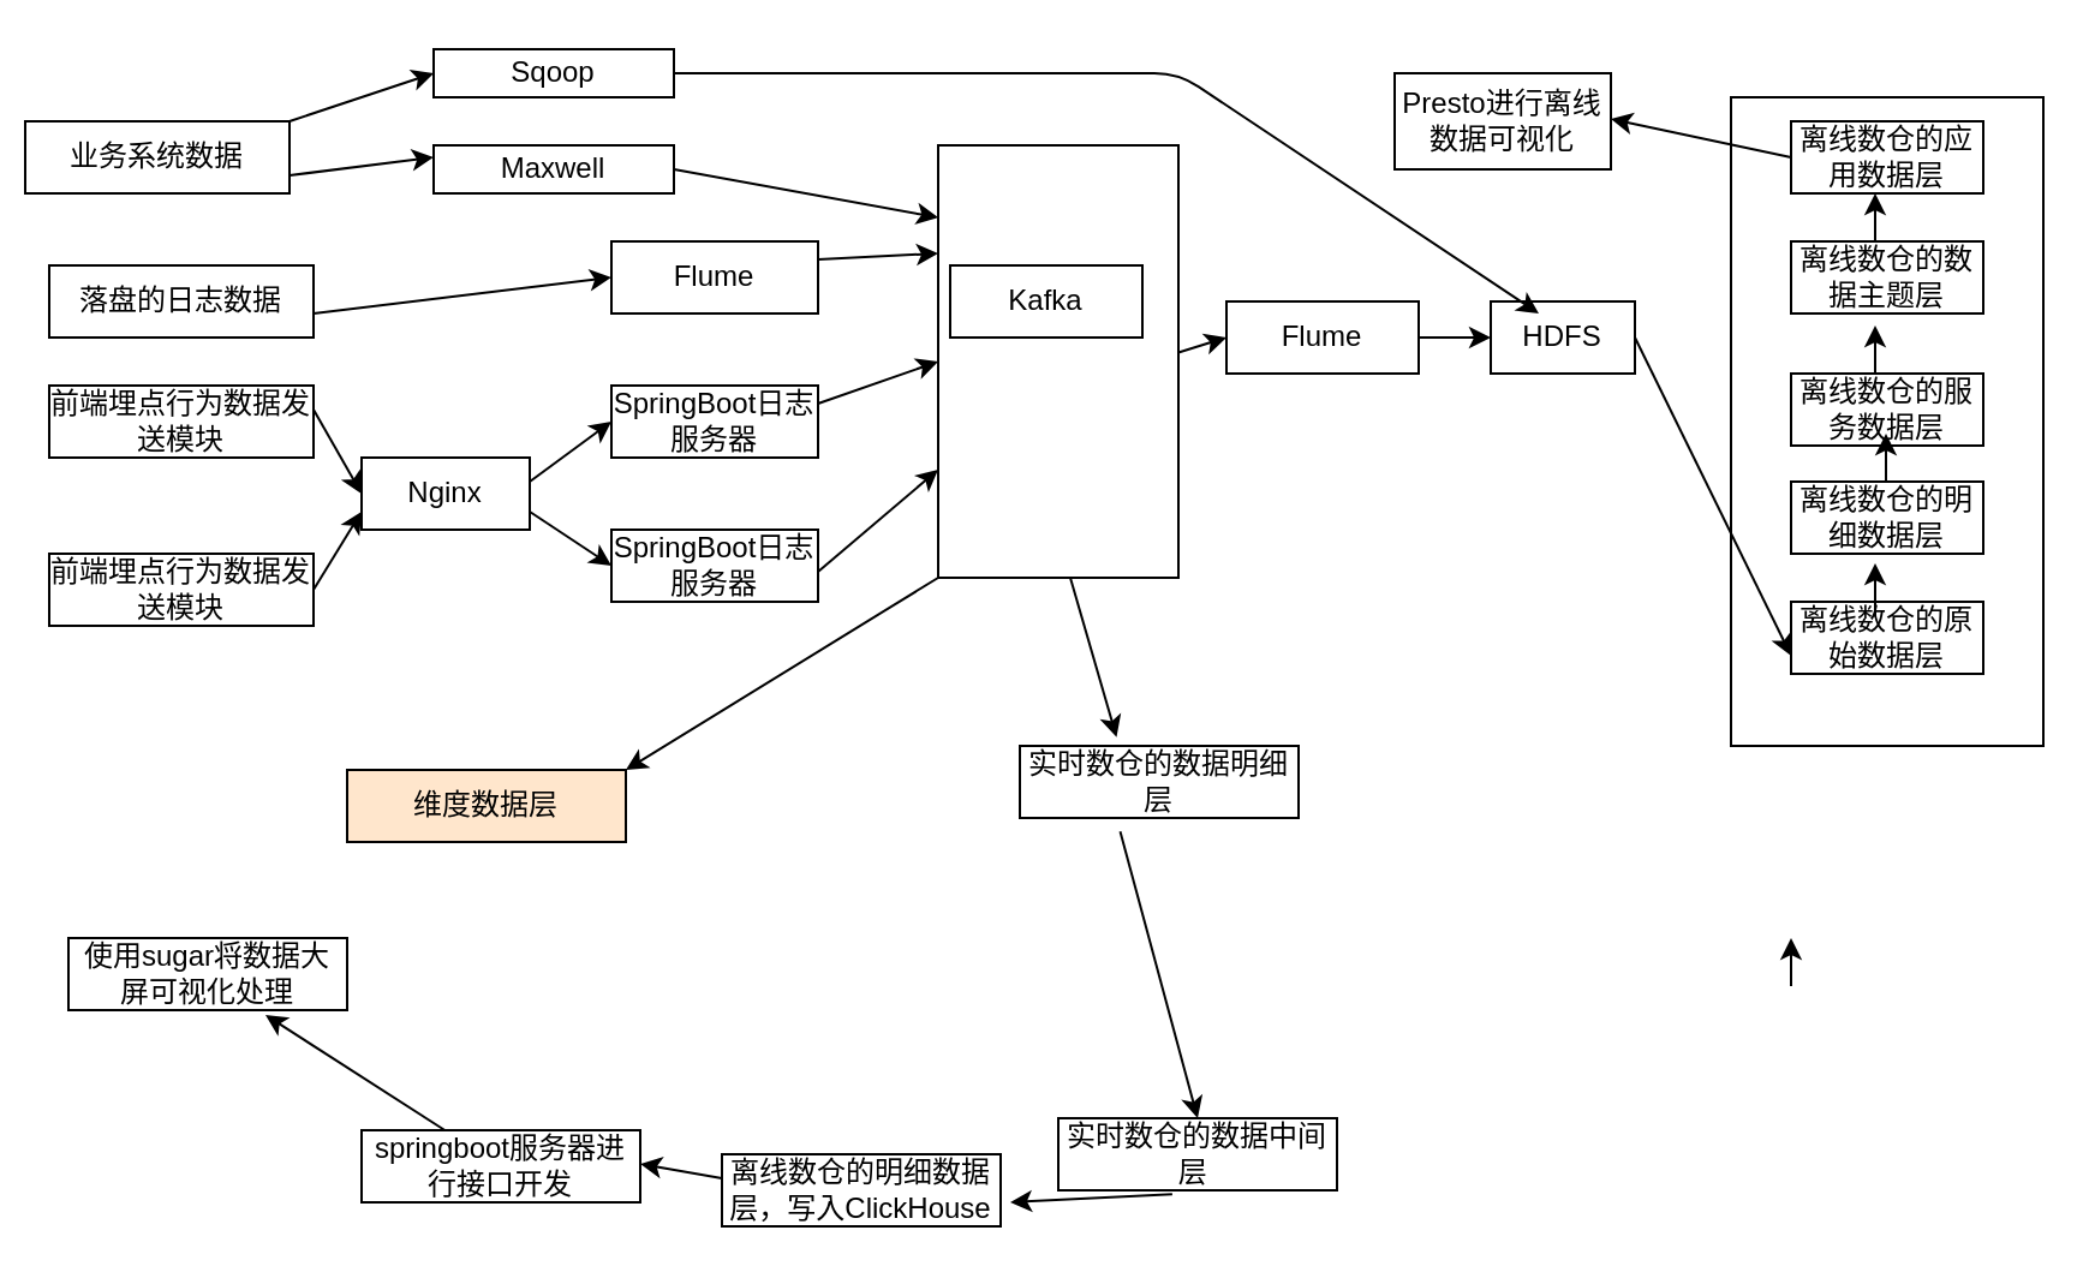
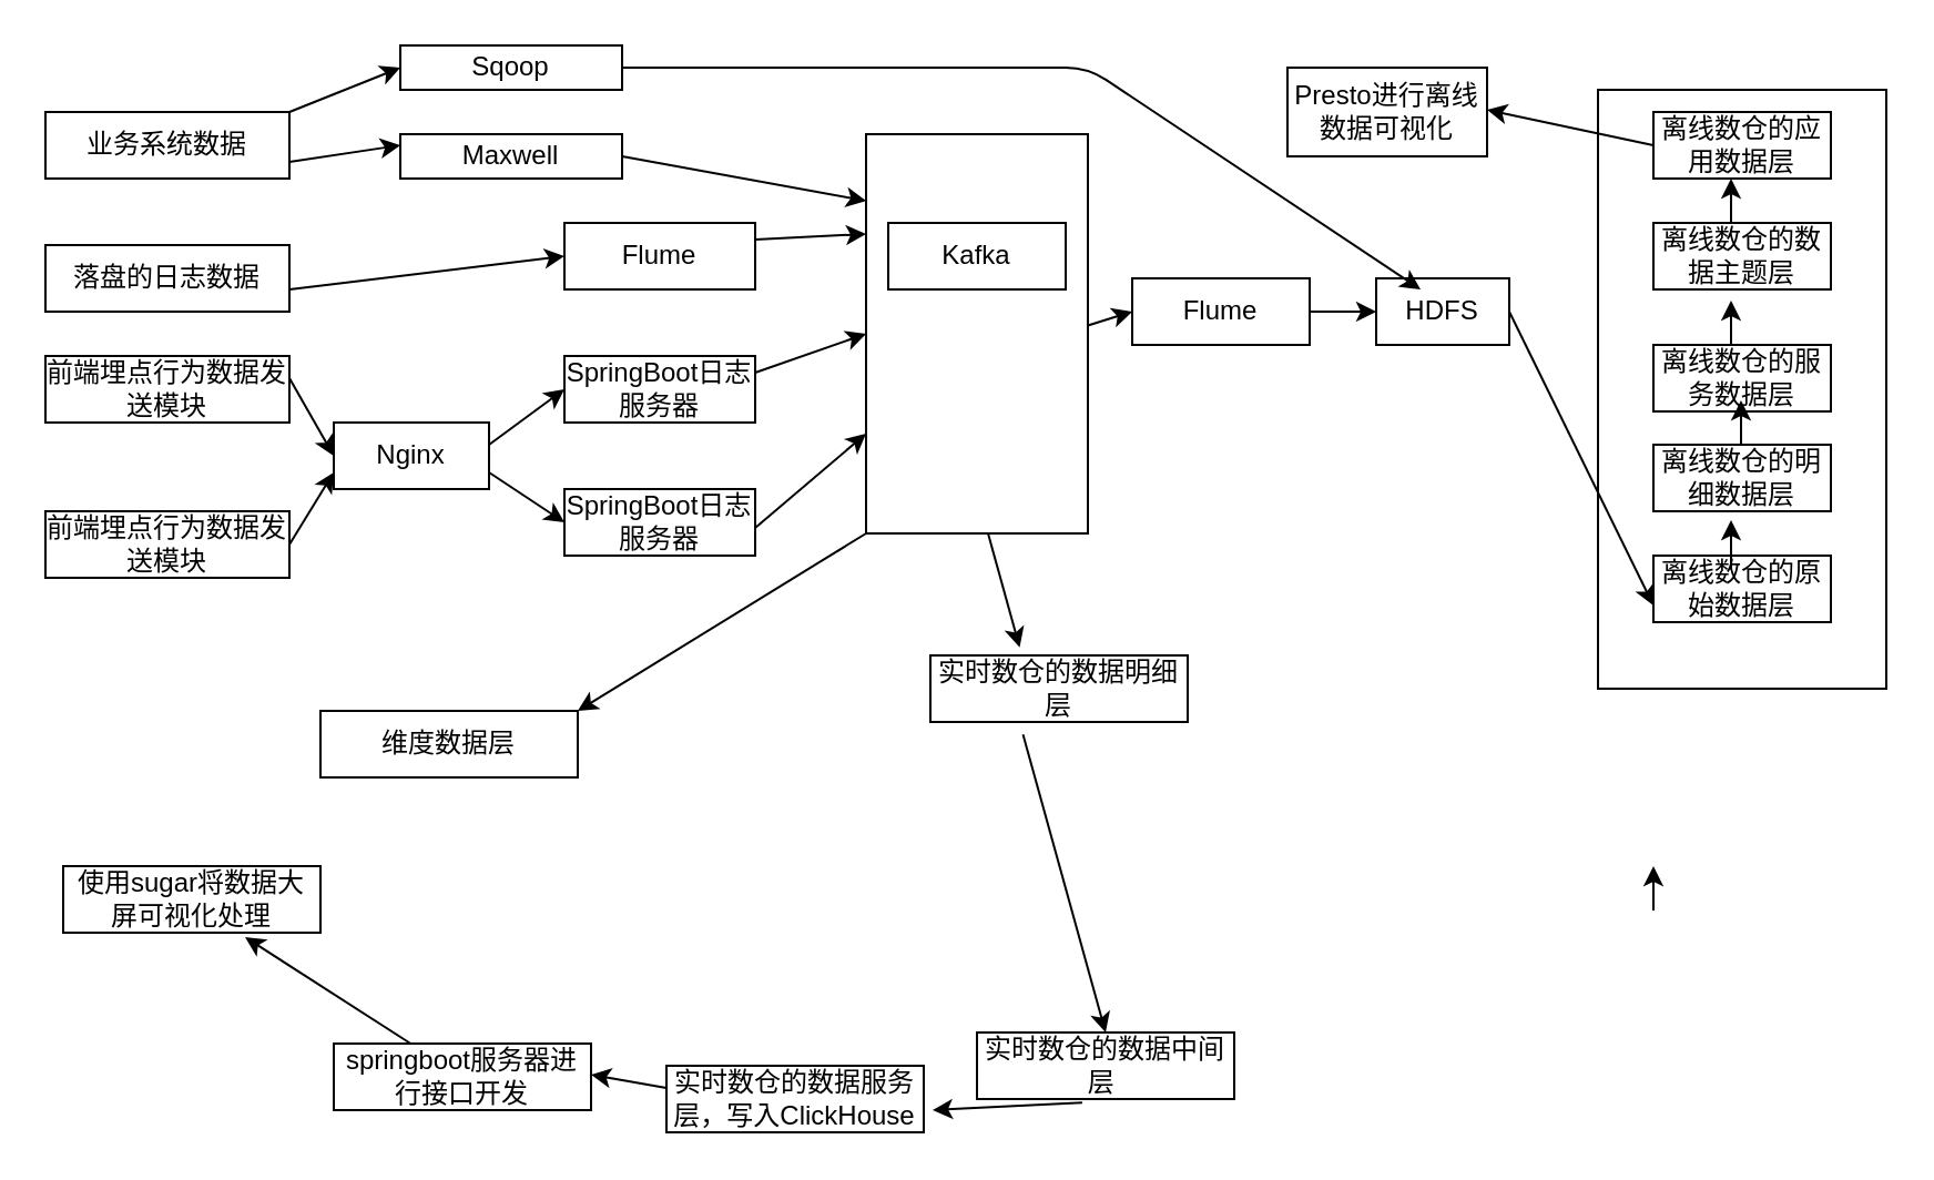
- <mxCell id="2" value="业务系统数据" style="rounded=0;whiteSpace=wrap;html=1;" vertex="1" parent="1"><mxGeometry x="10" y="50" width="110" height="30" as="geometry" /></mxCell>
+ <mxCell id="2" value="业务系统数据" style="rounded=0;whiteSpace=wrap;html=1;" vertex="1" parent="1"><mxGeometry x="20" y="50" width="110" height="30" as="geometry" /></mxCell>
- <mxCell id="18" value="Kafka" style="rounded=0;whiteSpace=wrap;html=1;" vertex="1" parent="1"><mxGeometry x="395" y="110" width="80" height="30" as="geometry" /></mxCell>
+ <mxCell id="18" value="Kafka" style="rounded=0;whiteSpace=wrap;html=1;" vertex="1" parent="1"><mxGeometry x="400" y="100" width="80" height="30" as="geometry" /></mxCell>
- <mxCell id="25" value="实时数仓的数据明细层" style="rounded=0;whiteSpace=wrap;html=1;" vertex="1" parent="1"><mxGeometry x="424" y="310" width="116" height="30" as="geometry" /></mxCell>
+ <mxCell id="25" value="实时数仓的数据明细层" style="rounded=0;whiteSpace=wrap;html=1;" vertex="1" parent="1"><mxGeometry x="419" y="295" width="116" height="30" as="geometry" /></mxCell>
- <mxCell id="30" value="维度数据层" style="rounded=0;whiteSpace=wrap;html=1;fillColor=#ffe6cc;" vertex="1" parent="1"><mxGeometry x="144" y="320" width="116" height="30" as="geometry" /></mxCell>
+ <mxCell id="30" value="维度数据层" style="rounded=0;whiteSpace=wrap;html=1;" vertex="1" parent="1"><mxGeometry x="144" y="320" width="116" height="30" as="geometry" /></mxCell>
- <mxCell id="27" value="离线数仓的明细数据层，写入ClickHouse" style="rounded=0;whiteSpace=wrap;html=1;" vertex="1" parent="1"><mxGeometry x="300" y="480" width="116" height="30" as="geometry" /></mxCell>
+ <mxCell id="27" value="实时数仓的数据服务层，写入ClickHouse" style="rounded=0;whiteSpace=wrap;html=1;" vertex="1" parent="1"><mxGeometry x="300" y="480" width="116" height="30" as="geometry" /></mxCell>
